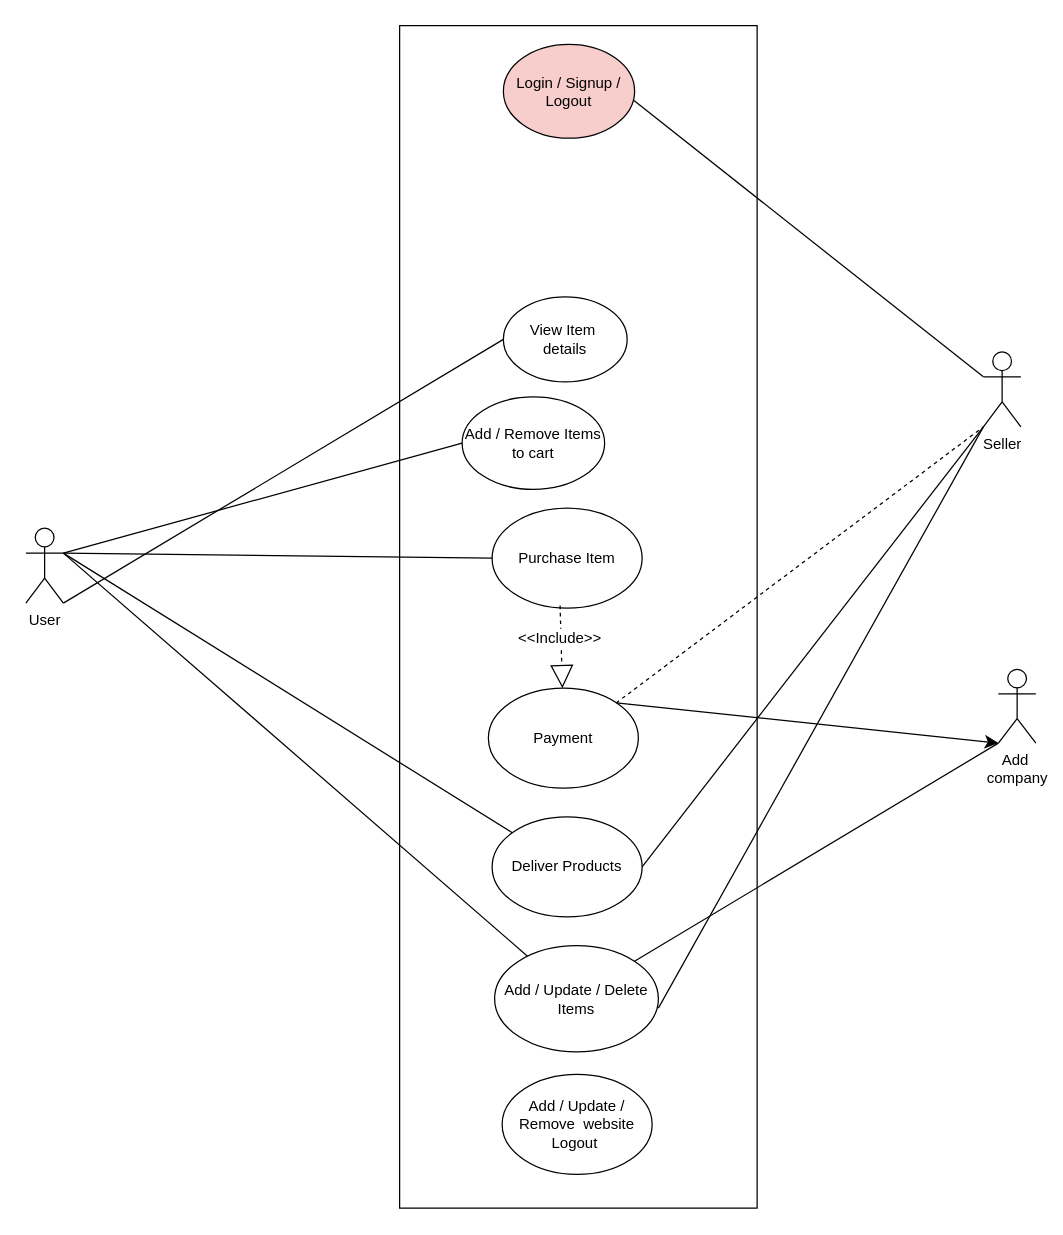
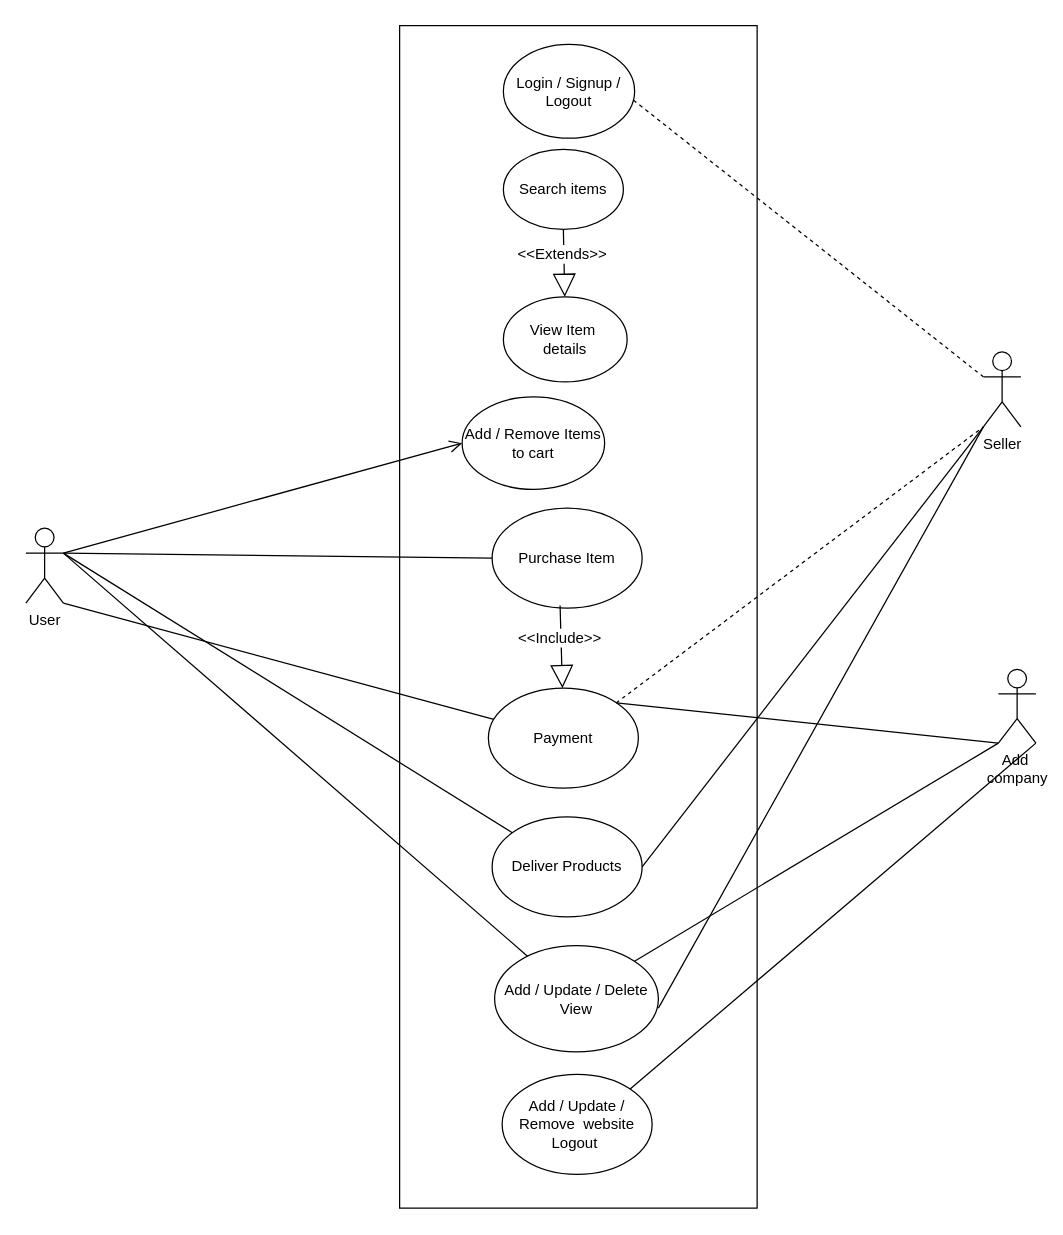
- <mxCell id="6" value="Login / Signup / Logout" style="ellipse;whiteSpace=wrap;html=1;fillColor=#f8cecc;" vertex="1" parent="1"><mxGeometry x="402" y="35" width="105" height="75" as="geometry" /></mxCell>
+ <mxCell id="6" value="Login / Signup / Logout" style="ellipse;whiteSpace=wrap;html=1;" vertex="1" parent="1"><mxGeometry x="402" y="35" width="105" height="75" as="geometry" /></mxCell>
+ <mxCell id="9" value="Search items" style="ellipse;whiteSpace=wrap;html=1;" vertex="1" parent="1"><mxGeometry x="402" y="119" width="96" height="64" as="geometry" /></mxCell>
- <mxCell id="8" value="" style="endArrow=none;html=1;rounded=0;fontSize=12;startSize=8;endSize=8;curved=1;entryX=0.995;entryY=0.599;entryDx=0;entryDy=0;entryPerimeter=0;exitX=0;exitY=0.333;exitDx=0;exitDy=0;exitPerimeter=0;" edge="1" parent="1" source="5" target="6"><mxGeometry width="50" height="50" relative="1" as="geometry"><mxPoint x="532" y="262" as="sourcePoint" /><mxPoint x="582" y="212" as="targetPoint" /></mxGeometry></mxCell>
+ <mxCell id="8" value="" style="endArrow=none;html=1;rounded=0;fontSize=12;startSize=8;endSize=8;curved=1;entryX=0.995;entryY=0.599;entryDx=0;entryDy=0;entryPerimeter=0;exitX=0;exitY=0.333;exitDx=0;exitDy=0;exitPerimeter=0;dashed=1;" edge="1" parent="1" source="5" target="6"><mxGeometry width="50" height="50" relative="1" as="geometry"><mxPoint x="532" y="262" as="sourcePoint" /><mxPoint x="582" y="212" as="targetPoint" /></mxGeometry></mxCell>
+ <mxCell id="13" value="&amp;lt;&amp;lt;Extends&amp;gt;&amp;gt;" style="endArrow=block;endSize=16;endFill=0;html=1;rounded=0;fontSize=12;curved=1;exitX=0.5;exitY=1;exitDx=0;exitDy=0;" edge="1" parent="1" source="9" target="11"><mxGeometry x="-0.259" y="-1" width="160" relative="1" as="geometry"><mxPoint x="421" y="335" as="sourcePoint" /><mxPoint x="581" y="335" as="targetPoint" /><mxPoint as="offset" /></mxGeometry></mxCell>
- <mxCell id="12" value="" style="endArrow=none;html=1;rounded=0;fontSize=12;startSize=8;endSize=8;curved=1;entryX=0;entryY=0.5;entryDx=0;entryDy=0;exitX=1;exitY=1;exitDx=0;exitDy=0;exitPerimeter=0;" edge="1" parent="1" source="3" target="11"><mxGeometry width="50" height="50" relative="1" as="geometry"><mxPoint x="63" y="433" as="sourcePoint" /><mxPoint x="321" y="226" as="targetPoint" /></mxGeometry></mxCell>
+ <mxCell id="12" value="" style="endArrow=none;html=1;rounded=0;fontSize=12;startSize=8;endSize=8;curved=1;exitX=1;exitY=1;exitDx=0;exitDy=0;exitPerimeter=0;" edge="1" parent="1" source="3" target="19"><mxGeometry width="50" height="50" relative="1" as="geometry"><mxPoint x="63" y="433" as="sourcePoint" /><mxPoint x="321" y="226" as="targetPoint" /></mxGeometry></mxCell>
- <mxCell id="15" value="" style="endArrow=none;html=1;rounded=0;fontSize=12;startSize=8;endSize=8;curved=1;exitX=1;exitY=0.333;exitDx=0;exitDy=0;exitPerimeter=0;entryX=0;entryY=0.5;entryDx=0;entryDy=0;" edge="1" parent="1" source="3" target="14"><mxGeometry width="50" height="50" relative="1" as="geometry"><mxPoint x="286" y="381" as="sourcePoint" /><mxPoint x="336" y="331" as="targetPoint" /></mxGeometry></mxCell>
+ <mxCell id="15" value="" style="endArrow=open;html=1;rounded=0;fontSize=12;startSize=8;endSize=8;curved=1;exitX=1;exitY=0.333;exitDx=0;exitDy=0;exitPerimeter=0;entryX=0;entryY=0.5;entryDx=0;entryDy=0;" edge="1" parent="1" source="3" target="14"><mxGeometry width="50" height="50" relative="1" as="geometry"><mxPoint x="286" y="381" as="sourcePoint" /><mxPoint x="336" y="331" as="targetPoint" /></mxGeometry></mxCell>
- <mxCell id="18" value="&amp;lt;&amp;lt;Include&amp;gt;&amp;gt;" style="endArrow=block;endSize=16;endFill=0;html=1;rounded=0;fontSize=12;curved=1;exitX=0.453;exitY=0.973;exitDx=0;exitDy=0;exitPerimeter=0;dashed=1;" edge="1" parent="1" source="16" target="19"><mxGeometry x="-0.218" y="-1" width="160" relative="1" as="geometry"><mxPoint x="396" y="550" as="sourcePoint" /><mxPoint x="556" y="550" as="targetPoint" /><mxPoint as="offset" /></mxGeometry></mxCell>
+ <mxCell id="18" value="&amp;lt;&amp;lt;Include&amp;gt;&amp;gt;" style="endArrow=block;endSize=16;endFill=0;html=1;rounded=0;fontSize=12;curved=1;exitX=0.453;exitY=0.973;exitDx=0;exitDy=0;exitPerimeter=0;" edge="1" parent="1" source="16" target="19"><mxGeometry x="-0.218" y="-1" width="160" relative="1" as="geometry"><mxPoint x="396" y="550" as="sourcePoint" /><mxPoint x="556" y="550" as="targetPoint" /><mxPoint as="offset" /></mxGeometry></mxCell>
- <mxCell id="21" value="" style="endArrow=classic;html=1;rounded=0;fontSize=12;startSize=8;endSize=8;curved=1;exitX=1;exitY=0;exitDx=0;exitDy=0;entryX=0;entryY=1;entryDx=0;entryDy=0;entryPerimeter=0;" edge="1" parent="1" source="19" target="4"><mxGeometry width="50" height="50" relative="1" as="geometry"><mxPoint x="578" y="427" as="sourcePoint" /><mxPoint x="628" y="377" as="targetPoint" /></mxGeometry></mxCell>
+ <mxCell id="21" value="" style="endArrow=none;html=1;rounded=0;fontSize=12;startSize=8;endSize=8;curved=1;exitX=1;exitY=0;exitDx=0;exitDy=0;entryX=0;entryY=1;entryDx=0;entryDy=0;entryPerimeter=0;" edge="1" parent="1" source="19" target="4"><mxGeometry width="50" height="50" relative="1" as="geometry"><mxPoint x="578" y="427" as="sourcePoint" /><mxPoint x="628" y="377" as="targetPoint" /></mxGeometry></mxCell>
+ <mxCell id="28" value="" style="endArrow=none;html=1;rounded=0;fontSize=12;startSize=8;endSize=8;curved=1;exitX=1;exitY=0;exitDx=0;exitDy=0;entryX=1;entryY=1;entryDx=0;entryDy=0;entryPerimeter=0;" edge="1" parent="1" source="27" target="4"><mxGeometry width="50" height="50" relative="1" as="geometry"><mxPoint x="602" y="852" as="sourcePoint" /><mxPoint x="652" y="802" as="targetPoint" /></mxGeometry></mxCell>
- <mxCell id="24" value="Add / Update / Delete Items" style="ellipse;whiteSpace=wrap;html=1;" vertex="1" parent="1"><mxGeometry x="395" y="756" width="131" height="85" as="geometry" /></mxCell>
+ <mxCell id="24" value="Add / Update / Delete View" style="ellipse;whiteSpace=wrap;html=1;" vertex="1" parent="1"><mxGeometry x="395" y="756" width="131" height="85" as="geometry" /></mxCell>
